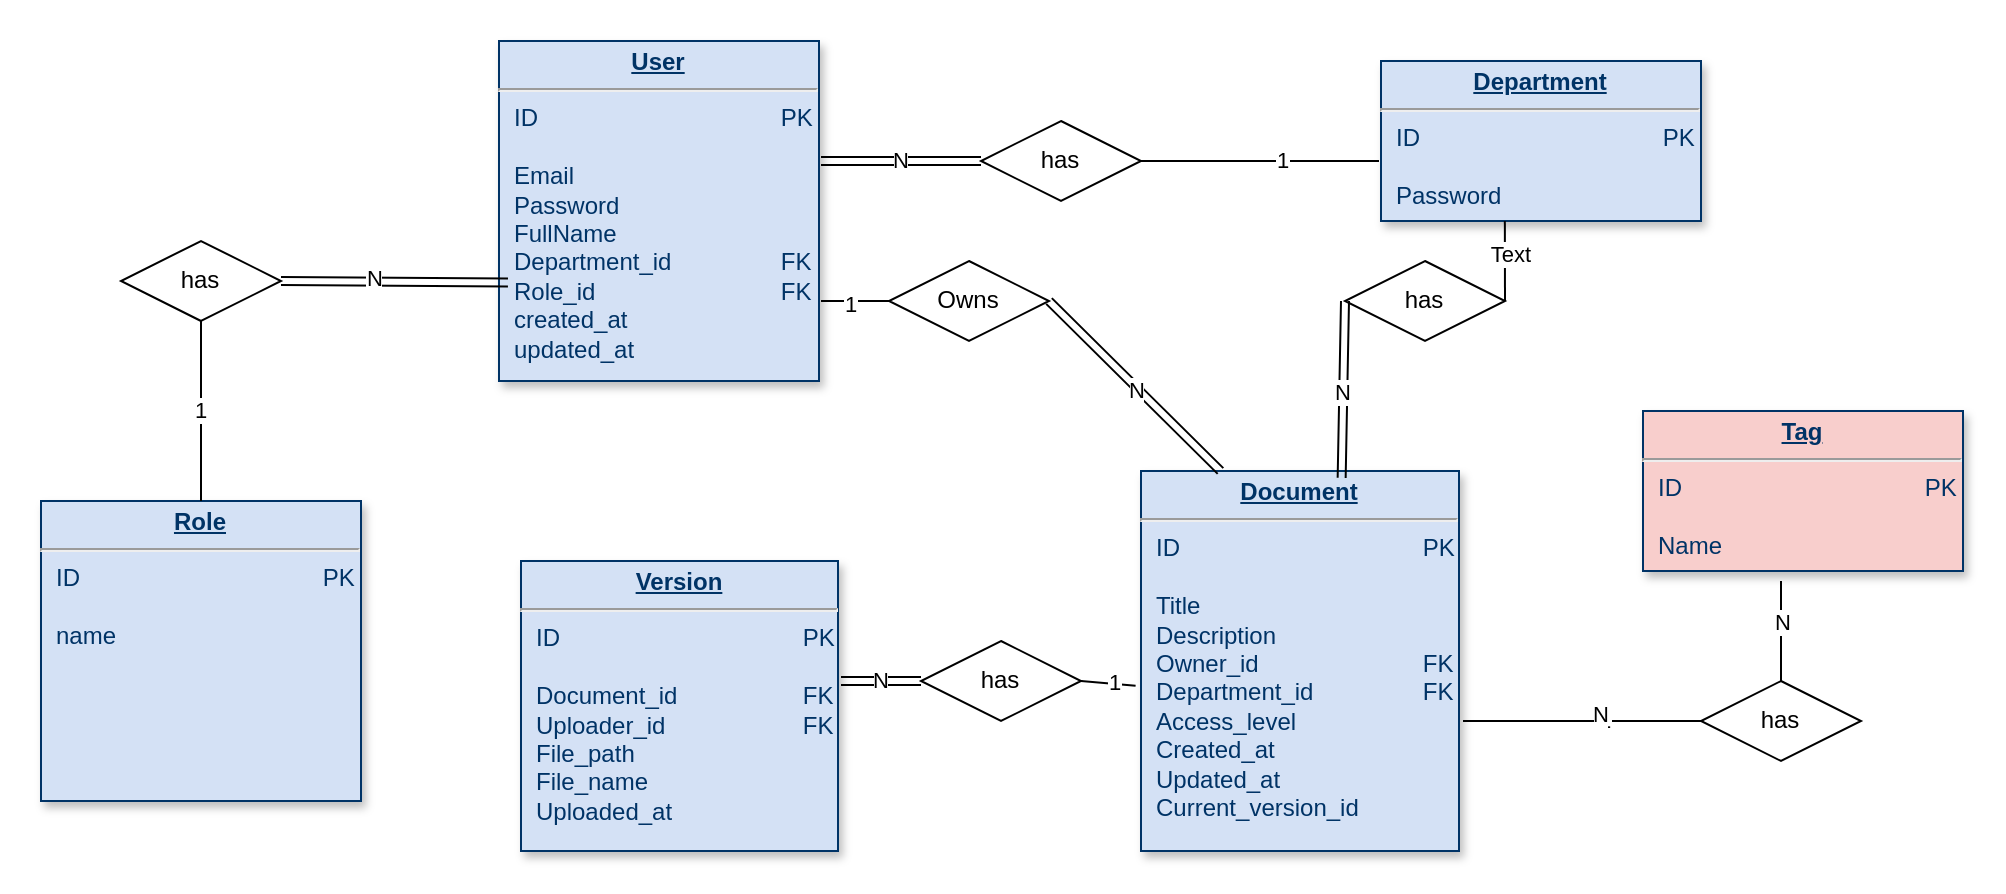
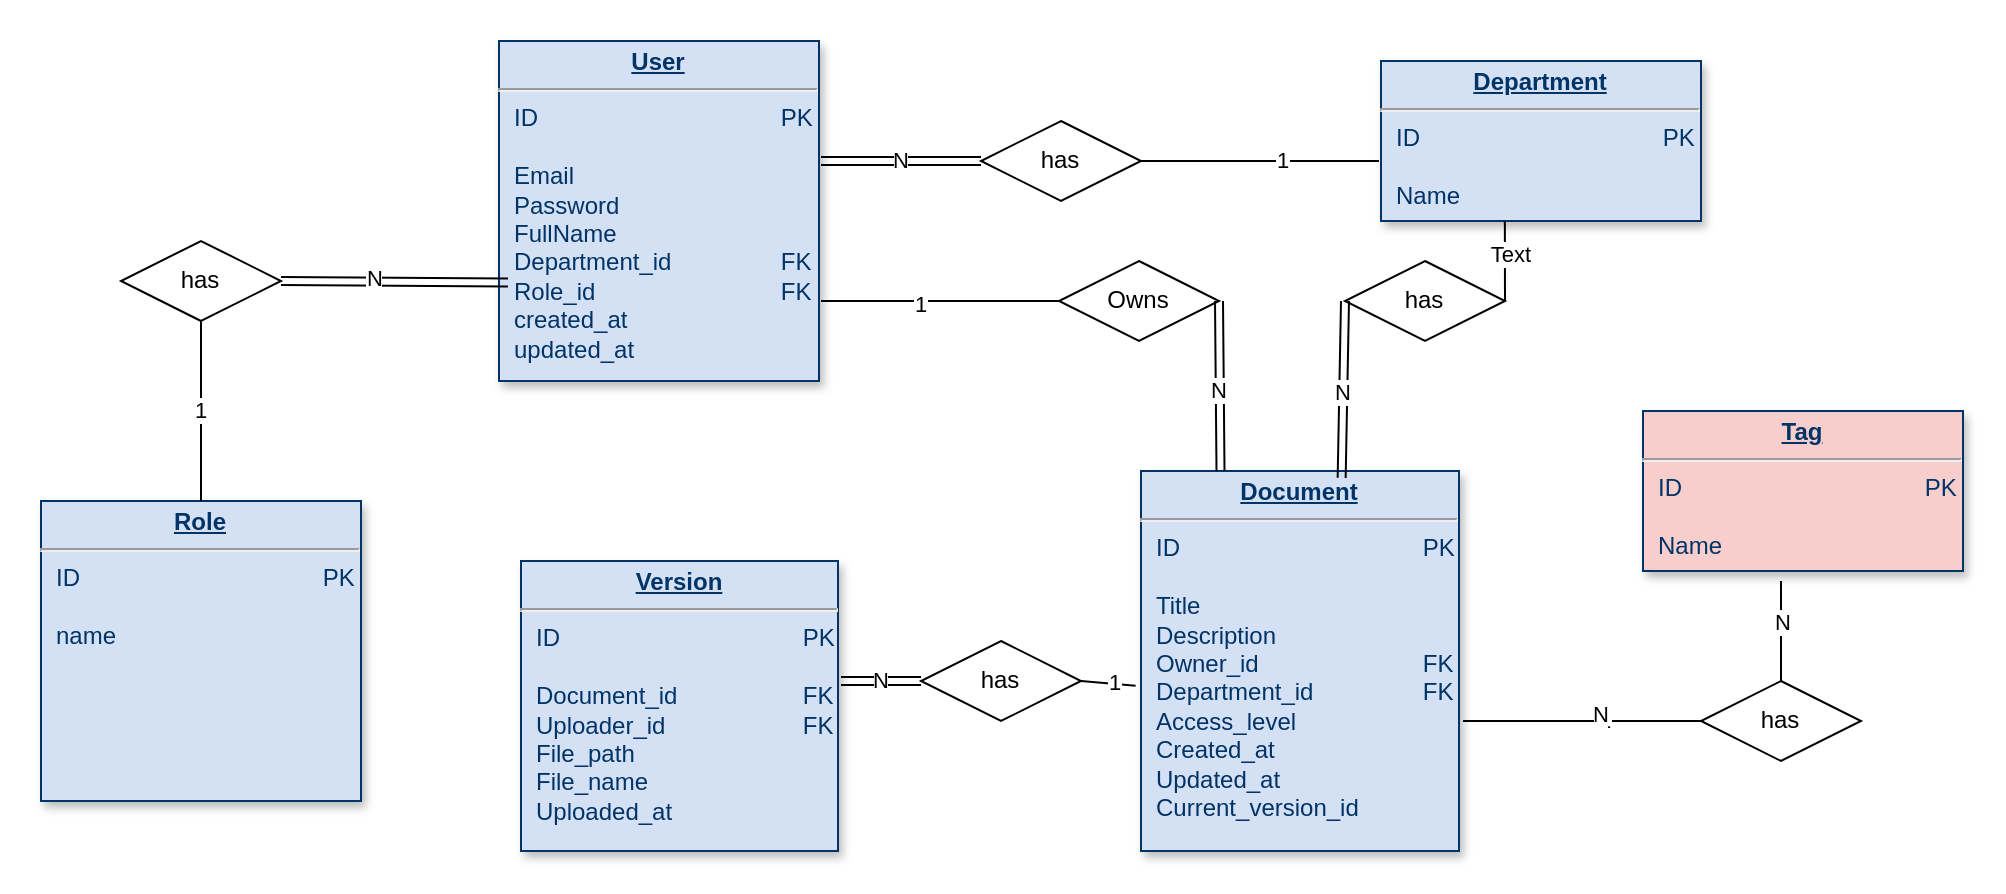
- <mxCell id="15" value="&lt;p style=&quot;margin: 0px; margin-top: 4px; text-align: center; text-decoration: underline;&quot;&gt;&lt;b&gt;Department&lt;/b&gt;&lt;/p&gt;&lt;hr&gt;&lt;p style=&quot;margin: 0px; margin-left: 8px;&quot;&gt;ID&lt;span style=&quot;white-space: pre;&quot;&gt;&#09;&lt;/span&gt;&lt;span style=&quot;white-space: pre;&quot;&gt;&#09;&lt;/span&gt;&lt;span style=&quot;white-space: pre;&quot;&gt;&#09;&lt;/span&gt;&lt;span style=&quot;white-space: pre;&quot;&gt;&#09;&lt;/span&gt;&lt;span style=&quot;white-space: pre;&quot;&gt;&#09;&lt;/span&gt;PK&lt;/p&gt;&lt;p style=&quot;margin: 0px; margin-left: 8px;&quot;&gt;&lt;br&gt;&lt;/p&gt;&lt;p style=&quot;margin: 0px; margin-left: 8px;&quot;&gt;Password&lt;/p&gt;" style="verticalAlign=top;align=left;overflow=fill;fontSize=12;fontFamily=Helvetica;html=1;strokeColor=#003366;shadow=1;fillColor=#D4E1F5;fontColor=#003366" vertex="1" parent="1"><mxGeometry x="690" y="30" width="160" height="80" as="geometry" /></mxCell>
+ <mxCell id="15" value="&lt;p style=&quot;margin: 0px; margin-top: 4px; text-align: center; text-decoration: underline;&quot;&gt;&lt;b&gt;Department&lt;/b&gt;&lt;/p&gt;&lt;hr&gt;&lt;p style=&quot;margin: 0px; margin-left: 8px;&quot;&gt;ID&lt;span style=&quot;white-space: pre;&quot;&gt;&#09;&lt;/span&gt;&lt;span style=&quot;white-space: pre;&quot;&gt;&#09;&lt;/span&gt;&lt;span style=&quot;white-space: pre;&quot;&gt;&#09;&lt;/span&gt;&lt;span style=&quot;white-space: pre;&quot;&gt;&#09;&lt;/span&gt;&lt;span style=&quot;white-space: pre;&quot;&gt;&#09;&lt;/span&gt;PK&lt;/p&gt;&lt;p style=&quot;margin: 0px; margin-left: 8px;&quot;&gt;&lt;br&gt;&lt;/p&gt;&lt;p style=&quot;margin: 0px; margin-left: 8px;&quot;&gt;Name&lt;/p&gt;" style="verticalAlign=top;align=left;overflow=fill;fontSize=12;fontFamily=Helvetica;html=1;strokeColor=#003366;shadow=1;fillColor=#D4E1F5;fontColor=#003366" vertex="1" parent="1"><mxGeometry x="690" y="30" width="160" height="80" as="geometry" /></mxCell>
- <mxCell id="18" value="Owns" style="rhombus;whiteSpace=wrap;html=1;" vertex="1" parent="1"><mxGeometry x="444" y="130" width="80" height="40" as="geometry" /></mxCell>
+ <mxCell id="18" value="Owns" style="rhombus;whiteSpace=wrap;html=1;" vertex="1" parent="1"><mxGeometry x="529" y="130" width="80" height="40" as="geometry" /></mxCell>
